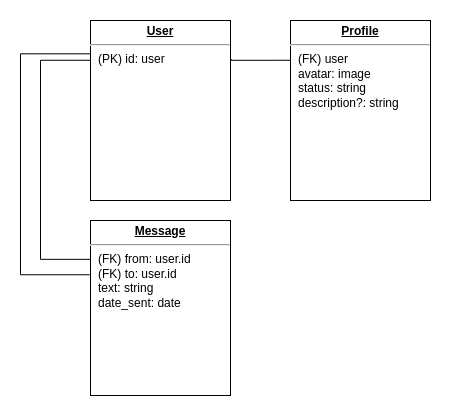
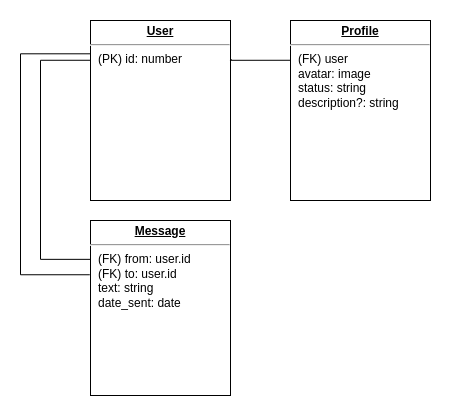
- <mxCell id="2" value="&lt;p style=&quot;margin: 0px ; margin-top: 4px ; text-align: center ; text-decoration: underline&quot;&gt;&lt;b&gt;User&lt;/b&gt;&lt;/p&gt;&lt;hr&gt;&lt;p style=&quot;margin: 0px ; margin-left: 8px&quot;&gt;(PK) id: user&lt;/p&gt;&lt;p style=&quot;margin: 0px ; margin-left: 8px&quot;&gt;&lt;br&gt;&lt;/p&gt;" style="verticalAlign=top;align=left;overflow=fill;fontSize=12;fontFamily=Helvetica;html=1;rounded=0;shadow=0;comic=0;labelBackgroundColor=none;strokeWidth=1" parent="1" vertex="1"><mxGeometry x="90" y="20" width="140" height="180" as="geometry" /></mxCell>
+ <mxCell id="2" value="&lt;p style=&quot;margin: 0px ; margin-top: 4px ; text-align: center ; text-decoration: underline&quot;&gt;&lt;b&gt;User&lt;/b&gt;&lt;/p&gt;&lt;hr&gt;&lt;p style=&quot;margin: 0px ; margin-left: 8px&quot;&gt;(PK) id: number&lt;/p&gt;&lt;p style=&quot;margin: 0px ; margin-left: 8px&quot;&gt;&lt;br&gt;&lt;/p&gt;" style="verticalAlign=top;align=left;overflow=fill;fontSize=12;fontFamily=Helvetica;html=1;rounded=0;shadow=0;comic=0;labelBackgroundColor=none;strokeWidth=1" parent="1" vertex="1"><mxGeometry x="90" y="20" width="140" height="180" as="geometry" /></mxCell>
